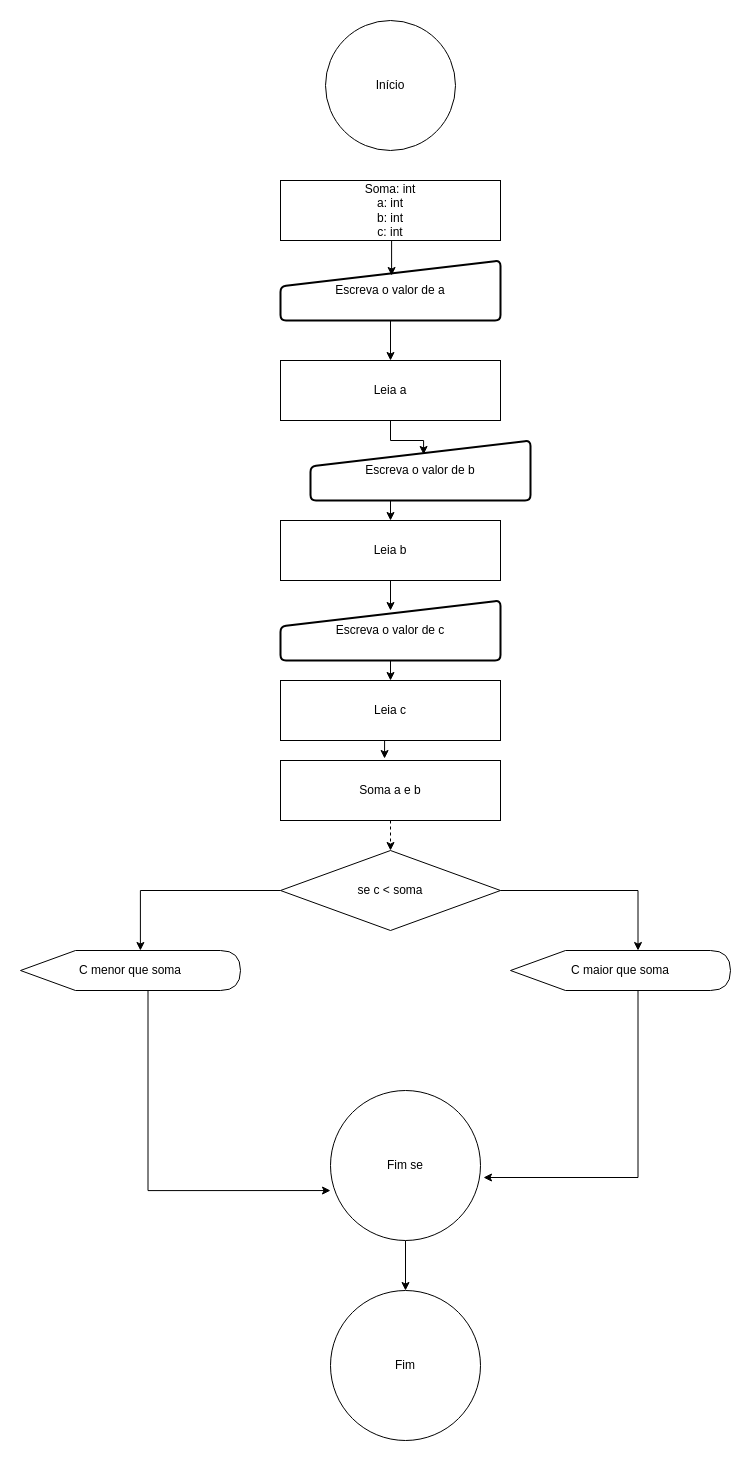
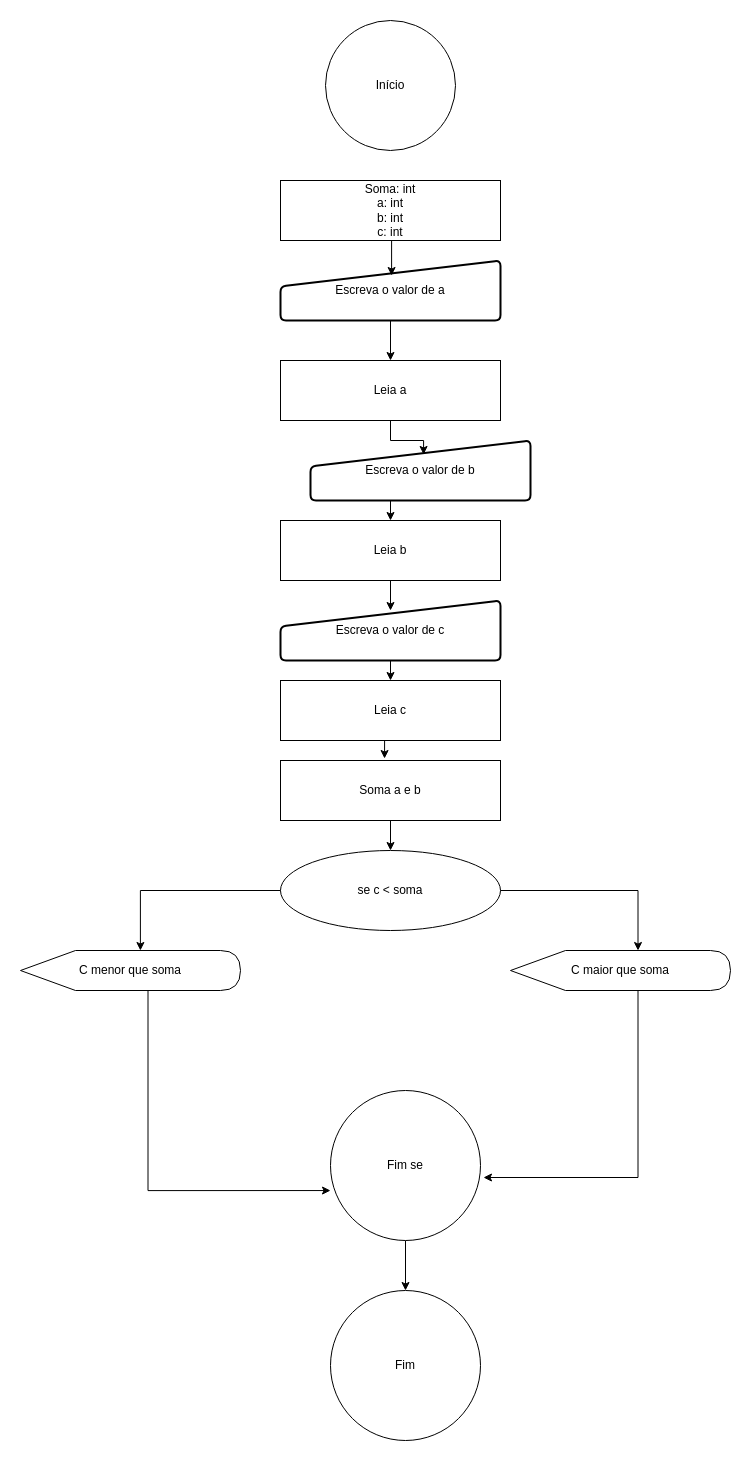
- <mxCell id="14" style="edgeStyle=orthogonalEdgeStyle;rounded=0;orthogonalLoop=1;jettySize=auto;html=1;exitX=0.5;exitY=1;exitDx=0;exitDy=0;entryX=0.5;entryY=0;entryDx=0;entryDy=0;dashed=1;" edge="1" parent="1" source="15" target="19"><mxGeometry relative="1" as="geometry" /></mxCell>
+ <mxCell id="14" style="edgeStyle=orthogonalEdgeStyle;rounded=0;orthogonalLoop=1;jettySize=auto;html=1;exitX=0.5;exitY=1;exitDx=0;exitDy=0;entryX=0.5;entryY=0;entryDx=0;entryDy=0;" edge="1" parent="1" source="15" target="19"><mxGeometry relative="1" as="geometry" /></mxCell>
- <mxCell id="19" value="se c &amp;lt; soma" style="rhombus;whiteSpace=wrap;html=1;" vertex="1" parent="1"><mxGeometry x="280" y="850" width="220" height="80" as="geometry" /></mxCell>
+ <mxCell id="19" value="se c &amp;lt; soma" style="ellipse;whiteSpace=wrap;html=1;" vertex="1" parent="1"><mxGeometry x="280" y="850" width="220" height="80" as="geometry" /></mxCell>
